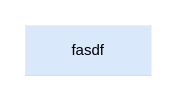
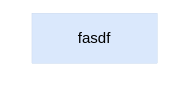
- <mxCell id="2" value="fasdf" style="rounded=0;whiteSpace=wrap;html=1;fillColor=#dae8fc;strokeColor=#6c8ebf;strokeWidth=0;" vertex="1" parent="1"><mxGeometry x="20" y="20" width="100" height="40" as="geometry" /></mxCell>
+ <mxCell id="2" value="fasdf" style="rounded=0;whiteSpace=wrap;html=1;fillColor=#dae8fc;strokeColor=#6c8ebf;strokeWidth=0;" vertex="1" parent="1"><mxGeometry x="25" y="10" width="100" height="40" as="geometry" /></mxCell>
